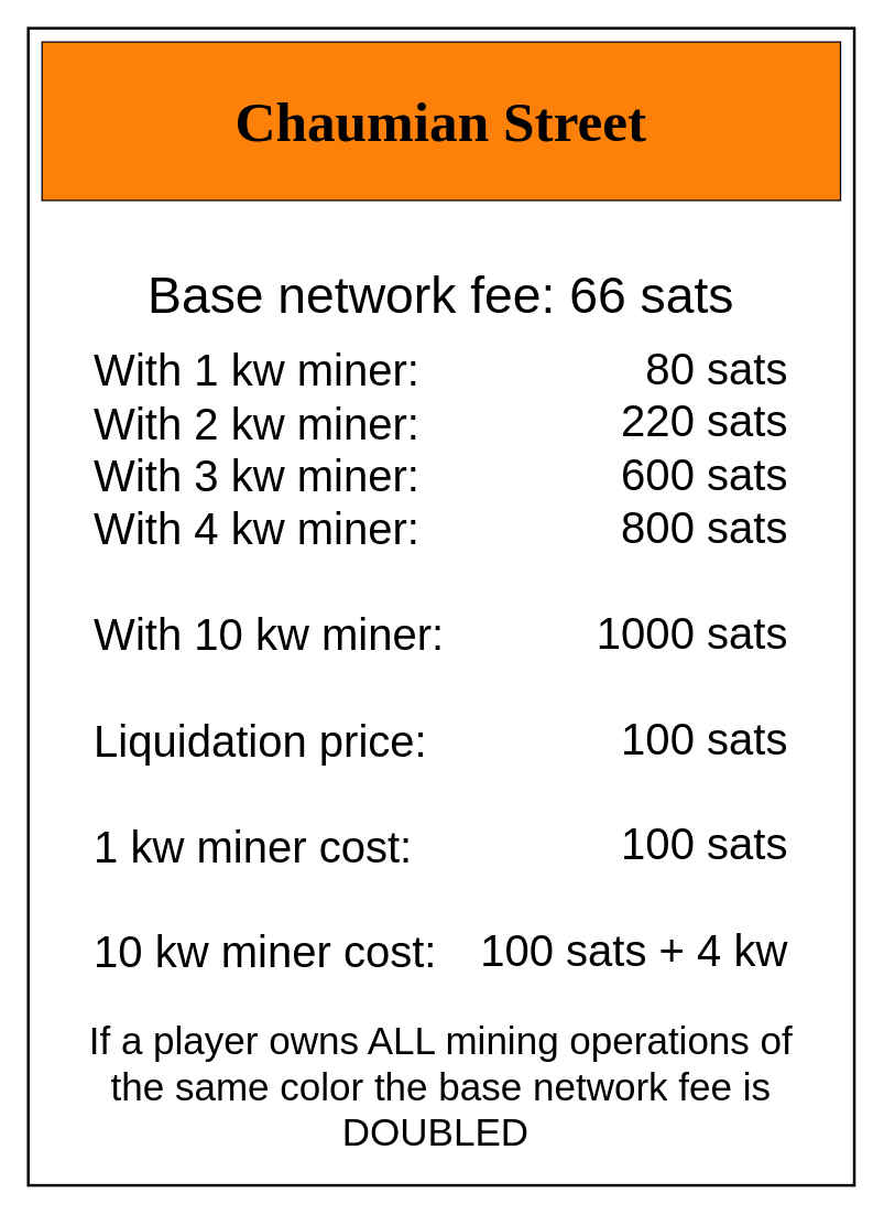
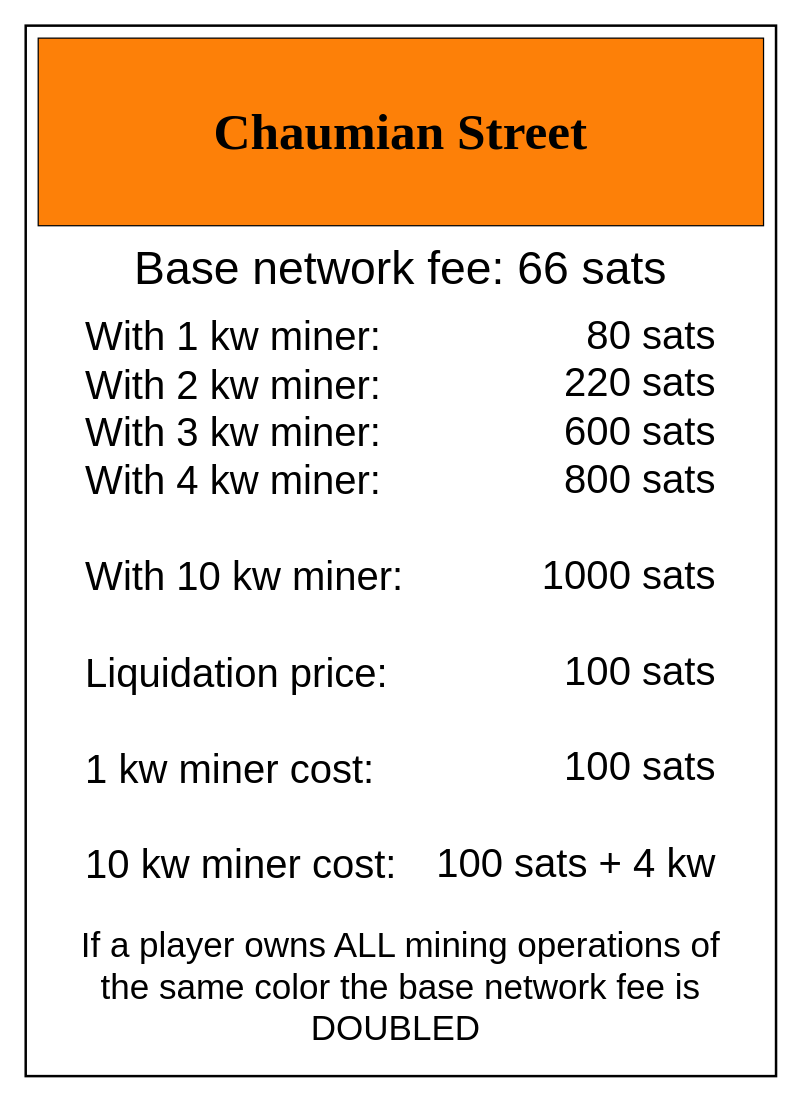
- <mxCell id="3" value="&lt;font size=&quot;1&quot; face=&quot;Verdana&quot; style=&quot;&quot;&gt;&lt;b style=&quot;font-size: 41px;&quot;&gt;Chaumian Street&lt;/b&gt;&lt;/font&gt;" style="rounded=0;whiteSpace=wrap;html=1;fillColor=#fd8008;" parent="1" vertex="1"><mxGeometry x="30" y="30" width="580" height="115" as="geometry" /></mxCell>
+ <mxCell id="3" value="&lt;font size=&quot;1&quot; face=&quot;Verdana&quot; style=&quot;&quot;&gt;&lt;b style=&quot;font-size: 41px;&quot;&gt;Chaumian Street&lt;/b&gt;&lt;/font&gt;" style="rounded=0;whiteSpace=wrap;html=1;fillColor=#fd8008;" parent="1" vertex="1"><mxGeometry x="30" y="30" width="580" height="150" as="geometry" /></mxCell>
